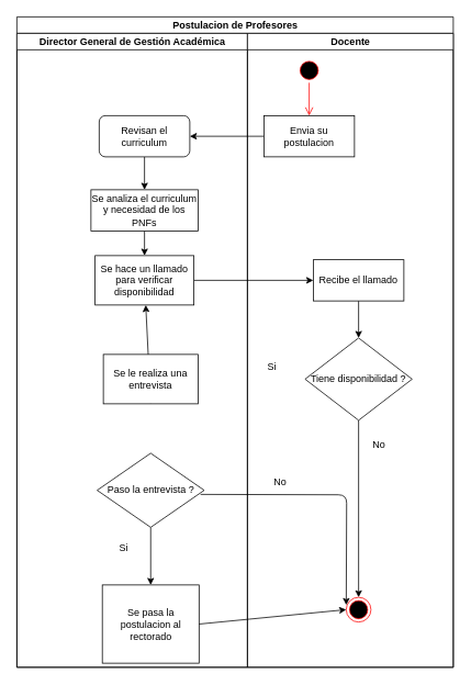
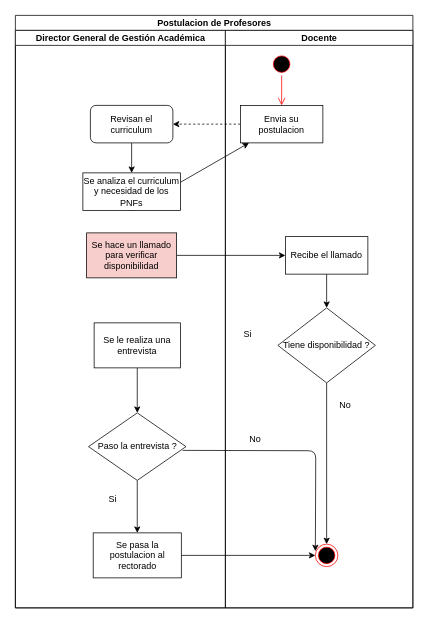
- <mxCell id="3" style="edgeStyle=none;html=1;exitX=0;exitY=0.5;exitDx=0;exitDy=0;entryX=1;entryY=0.5;entryDx=0;entryDy=0;" edge="1" parent="2" source="20" target="7"><mxGeometry relative="1" as="geometry" /></mxCell>
+ <mxCell id="3" style="edgeStyle=none;html=1;exitX=0;exitY=0.5;exitDx=0;exitDy=0;entryX=1;entryY=0.5;entryDx=0;entryDy=0;dashed=1;" edge="1" parent="2" source="20" target="7"><mxGeometry relative="1" as="geometry" /></mxCell>
- <mxCell id="8" style="edgeStyle=none;html=1;exitX=0.5;exitY=1;exitDx=0;exitDy=0;entryX=0.5;entryY=0;entryDx=0;entryDy=0;" edge="1" parent="5" source="9" target="10"><mxGeometry relative="1" as="geometry" /></mxCell>
+ <mxCell id="8" style="edgeStyle=none;html=1;exitX=0.5;exitY=1;exitDx=0;exitDy=0;" edge="1" parent="5" source="9" target="20"><mxGeometry relative="1" as="geometry" /></mxCell>
- <mxCell id="10" value="Se hace un llamado para verificar disponibilidad" style="html=1;whiteSpace=wrap;" vertex="1" parent="5"><mxGeometry x="95" y="270" width="120" height="60" as="geometry" /></mxCell>
+ <mxCell id="10" value="Se hace un llamado para verificar disponibilidad" style="html=1;whiteSpace=wrap;fillColor=#f8cecc;" vertex="1" parent="5"><mxGeometry x="95" y="270" width="120" height="60" as="geometry" /></mxCell>
- <mxCell id="12" style="edgeStyle=none;html=1;exitX=0.5;exitY=1;exitDx=0;exitDy=0;" edge="1" parent="5" source="13" target="10"><mxGeometry relative="1" as="geometry" /></mxCell>
+ <mxCell id="12" style="edgeStyle=none;html=1;exitX=0.5;exitY=1;exitDx=0;exitDy=0;entryX=0.5;entryY=0;entryDx=0;entryDy=0;" edge="1" parent="5" source="13" target="16"><mxGeometry relative="1" as="geometry" /></mxCell>
- <mxCell id="14" value="Se pasa la postulacion al rectorado" style="html=1;whiteSpace=wrap;" vertex="1" parent="5"><mxGeometry x="103.75" y="670" width="117.5" height="95" as="geometry" /></mxCell>
+ <mxCell id="14" value="Se pasa la postulacion al rectorado" style="html=1;whiteSpace=wrap;" vertex="1" parent="5"><mxGeometry x="103.75" y="670" width="117.5" height="60" as="geometry" /></mxCell>
